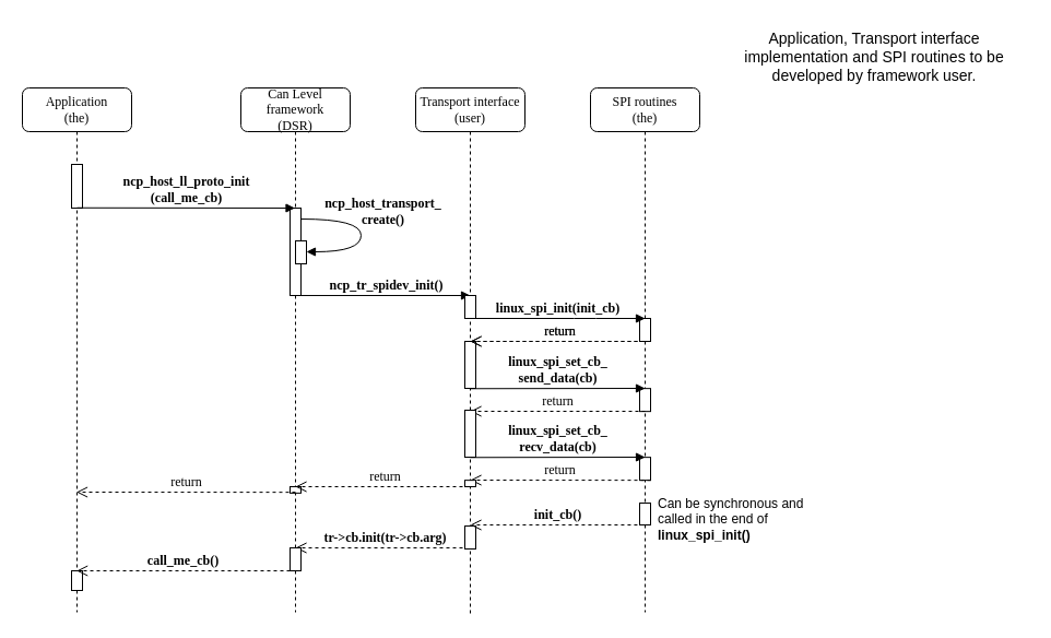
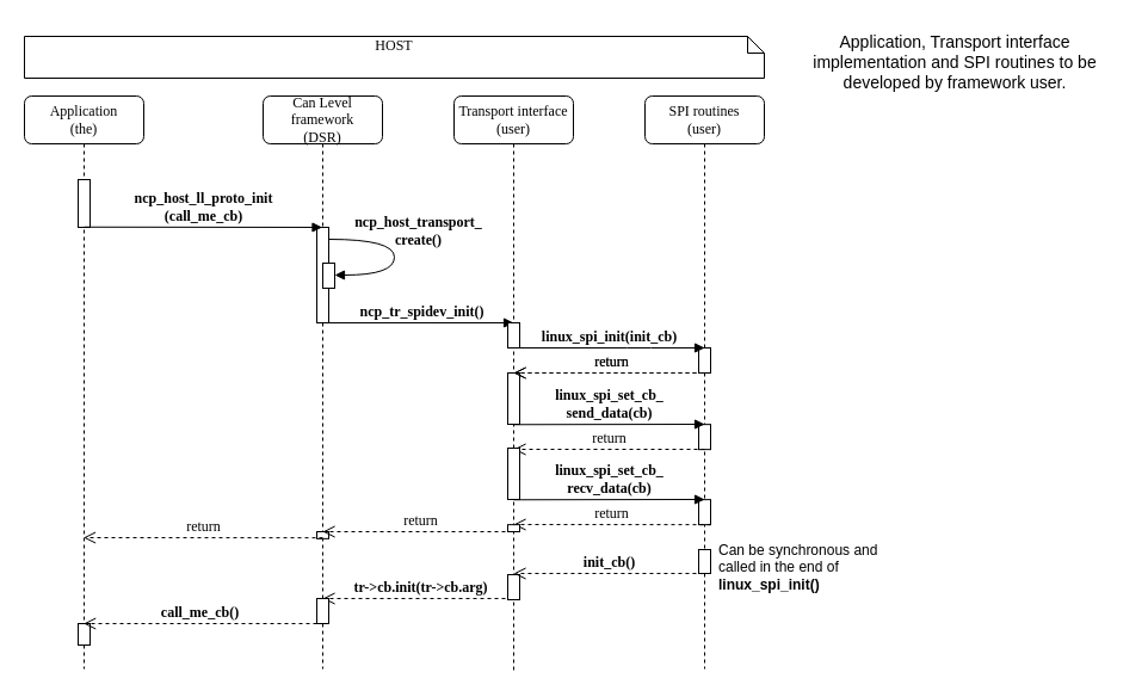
+ <mxCell id="23" value="HOST" style="shape=note;whiteSpace=wrap;html=1;size=14;verticalAlign=top;align=center;spacingTop=-6;rounded=0;shadow=0;comic=0;labelBackgroundColor=none;strokeWidth=1;fontFamily=Verdana;fontSize=12" parent="1" vertex="1"><mxGeometry x="20" y="30" width="620" height="35" as="geometry" /></mxCell>
- <mxCell id="15" value="SPI routines&lt;br&gt;(the)" style="shape=umlLifeline;perimeter=lifelinePerimeter;whiteSpace=wrap;html=1;container=1;collapsible=0;recursiveResize=0;outlineConnect=0;rounded=1;shadow=0;comic=0;labelBackgroundColor=none;strokeWidth=1;fontFamily=Verdana;fontSize=12;align=center;" vertex="1" parent="1"><mxGeometry x="540" y="80" width="100" height="480" as="geometry" /></mxCell>
+ <mxCell id="15" value="SPI routines&lt;br&gt;(user)" style="shape=umlLifeline;perimeter=lifelinePerimeter;whiteSpace=wrap;html=1;container=1;collapsible=0;recursiveResize=0;outlineConnect=0;rounded=1;shadow=0;comic=0;labelBackgroundColor=none;strokeWidth=1;fontFamily=Verdana;fontSize=12;align=center;" vertex="1" parent="1"><mxGeometry x="540" y="80" width="100" height="480" as="geometry" /></mxCell>
